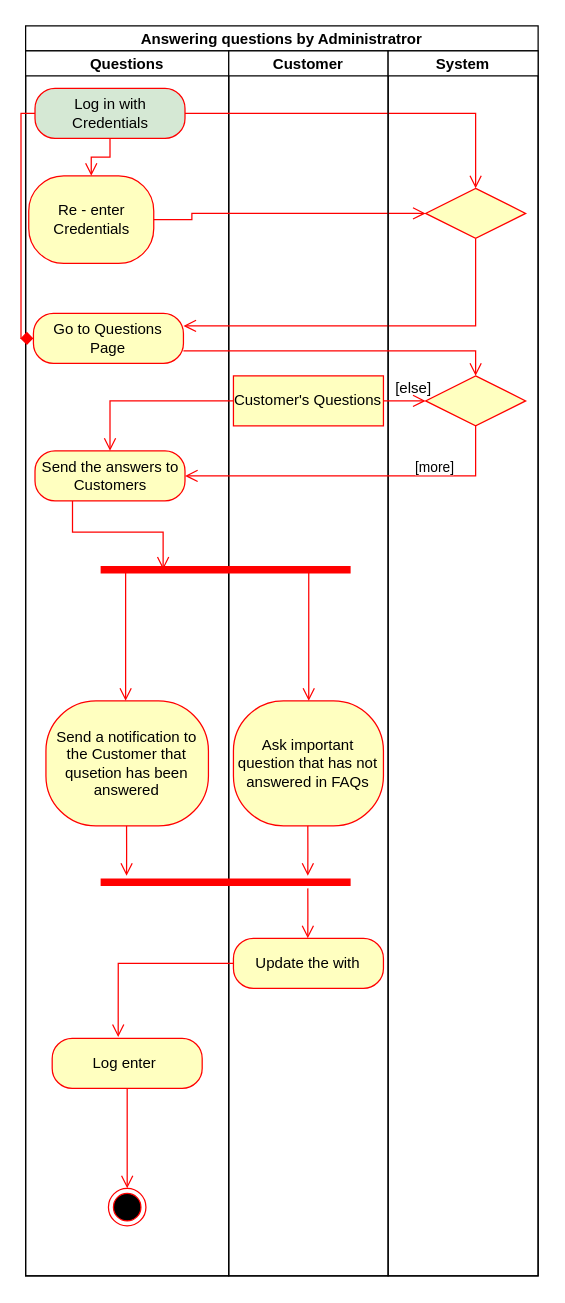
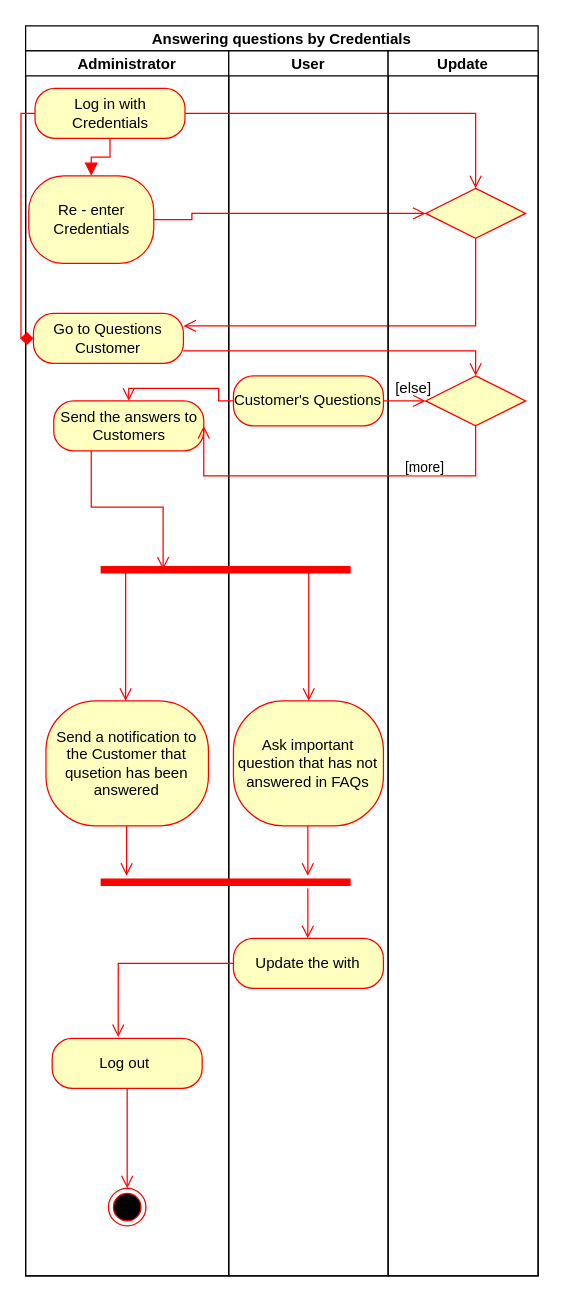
- <mxCell id="2" value="Answering questions by Administratror" style="swimlane;childLayout=stackLayout;resizeParent=1;resizeParentMax=0;startSize=20;" vertex="1" parent="1"><mxGeometry x="20" y="20" width="410" height="1000" as="geometry" /></mxCell>
+ <mxCell id="2" value="Answering questions by Credentials" style="swimlane;childLayout=stackLayout;resizeParent=1;resizeParentMax=0;startSize=20;" vertex="1" parent="1"><mxGeometry x="20" y="20" width="410" height="1000" as="geometry" /></mxCell>
- <mxCell id="3" value="Questions" style="swimlane;startSize=20;" vertex="1" parent="2"><mxGeometry y="20" width="162.5" height="980" as="geometry" /></mxCell>
+ <mxCell id="3" value="Administrator" style="swimlane;startSize=20;" vertex="1" parent="2"><mxGeometry y="20" width="162.5" height="980" as="geometry" /></mxCell>
- <mxCell id="15" value="Customer" style="swimlane;startSize=20;" vertex="1" parent="2"><mxGeometry x="162.5" y="20" width="127.5" height="980" as="geometry" /></mxCell>
+ <mxCell id="15" value="User" style="swimlane;startSize=20;" vertex="1" parent="2"><mxGeometry x="162.5" y="20" width="127.5" height="980" as="geometry" /></mxCell>
- <mxCell id="27" value="System" style="swimlane;startSize=20;" vertex="1" parent="2"><mxGeometry x="290" y="20" width="120" height="980" as="geometry" /></mxCell>
+ <mxCell id="27" value="Update" style="swimlane;startSize=20;" vertex="1" parent="2"><mxGeometry x="290" y="20" width="120" height="980" as="geometry" /></mxCell>
- <mxCell id="4" value="Log in with Credentials" style="rounded=1;whiteSpace=wrap;html=1;arcSize=40;fontColor=#000000;fillColor=#d5e8d4;strokeColor=#ff0000;" parent="3" vertex="1"><mxGeometry x="7.5" y="30" width="120" height="40" as="geometry" /></mxCell>
+ <mxCell id="4" value="Log in with Credentials" style="rounded=1;whiteSpace=wrap;html=1;arcSize=40;fontColor=#000000;fillColor=#ffffc0;strokeColor=#ff0000;" parent="3" vertex="1"><mxGeometry x="7.5" y="30" width="120" height="40" as="geometry" /></mxCell>
- <mxCell id="7" value="" style="edgeStyle=orthogonalEdgeStyle;html=1;verticalAlign=bottom;endArrow=open;endSize=8;strokeColor=#ff0000;rounded=0;entryX=0.5;entryY=0;entryDx=0;entryDy=0;exitX=0.5;exitY=1;exitDx=0;exitDy=0;" edge="1" parent="3" source="4" target="5"><mxGeometry relative="1" as="geometry"><mxPoint x="106.25" y="80" as="targetPoint" /><mxPoint x="26.25" y="80" as="sourcePoint" /></mxGeometry></mxCell>
+ <mxCell id="7" value="" style="edgeStyle=orthogonalEdgeStyle;html=1;verticalAlign=bottom;endArrow=block;endSize=8;strokeColor=#ff0000;rounded=0;entryX=0.5;entryY=0;entryDx=0;entryDy=0;exitX=0.5;exitY=1;exitDx=0;exitDy=0;" edge="1" parent="3" source="4" target="5"><mxGeometry relative="1" as="geometry"><mxPoint x="106.25" y="80" as="targetPoint" /><mxPoint x="26.25" y="80" as="sourcePoint" /></mxGeometry></mxCell>
- <mxCell id="6" value="Go to Questions Page" style="rounded=1;whiteSpace=wrap;html=1;arcSize=40;fontColor=#000000;fillColor=#ffffc0;strokeColor=#ff0000;" parent="3" vertex="1"><mxGeometry x="6.25" y="210" width="120" height="40" as="geometry" /></mxCell>
+ <mxCell id="6" value="Go to Questions Customer" style="rounded=1;whiteSpace=wrap;html=1;arcSize=40;fontColor=#000000;fillColor=#ffffc0;strokeColor=#ff0000;" parent="3" vertex="1"><mxGeometry x="6.25" y="210" width="120" height="40" as="geometry" /></mxCell>
- <mxCell id="16" value="Customer's Questions" style="whiteSpace=wrap;html=1;arcSize=40;fontColor=#000000;fillColor=#ffffc0;strokeColor=#ff0000;rounded=0;" parent="15" vertex="1"><mxGeometry x="3.75" y="260" width="120" height="40" as="geometry" /></mxCell>
+ <mxCell id="16" value="Customer's Questions" style="rounded=1;whiteSpace=wrap;html=1;arcSize=40;fontColor=#000000;fillColor=#ffffc0;strokeColor=#ff0000;" parent="15" vertex="1"><mxGeometry x="3.75" y="260" width="120" height="40" as="geometry" /></mxCell>
- <mxCell id="9" value="Send the answers to Customers" style="rounded=1;whiteSpace=wrap;html=1;arcSize=40;fontColor=#000000;fillColor=#ffffc0;strokeColor=#ff0000;" parent="3" vertex="1"><mxGeometry x="7.5" y="320" width="120" height="40" as="geometry" /></mxCell>
+ <mxCell id="9" value="Send the answers to Customers" style="rounded=1;whiteSpace=wrap;html=1;arcSize=40;fontColor=#000000;fillColor=#ffffc0;strokeColor=#ff0000;" parent="3" vertex="1"><mxGeometry x="22.5" y="280" width="120" height="40" as="geometry" /></mxCell>
- <mxCell id="12" value="Log enter&amp;nbsp;" style="rounded=1;whiteSpace=wrap;html=1;arcSize=40;fontColor=#000000;fillColor=#ffffc0;strokeColor=#ff0000;" parent="3" vertex="1"><mxGeometry x="21.25" y="790" width="120" height="40" as="geometry" /></mxCell>
+ <mxCell id="12" value="Log out&amp;nbsp;" style="rounded=1;whiteSpace=wrap;html=1;arcSize=40;fontColor=#000000;fillColor=#ffffc0;strokeColor=#ff0000;" parent="3" vertex="1"><mxGeometry x="21.25" y="790" width="120" height="40" as="geometry" /></mxCell>
